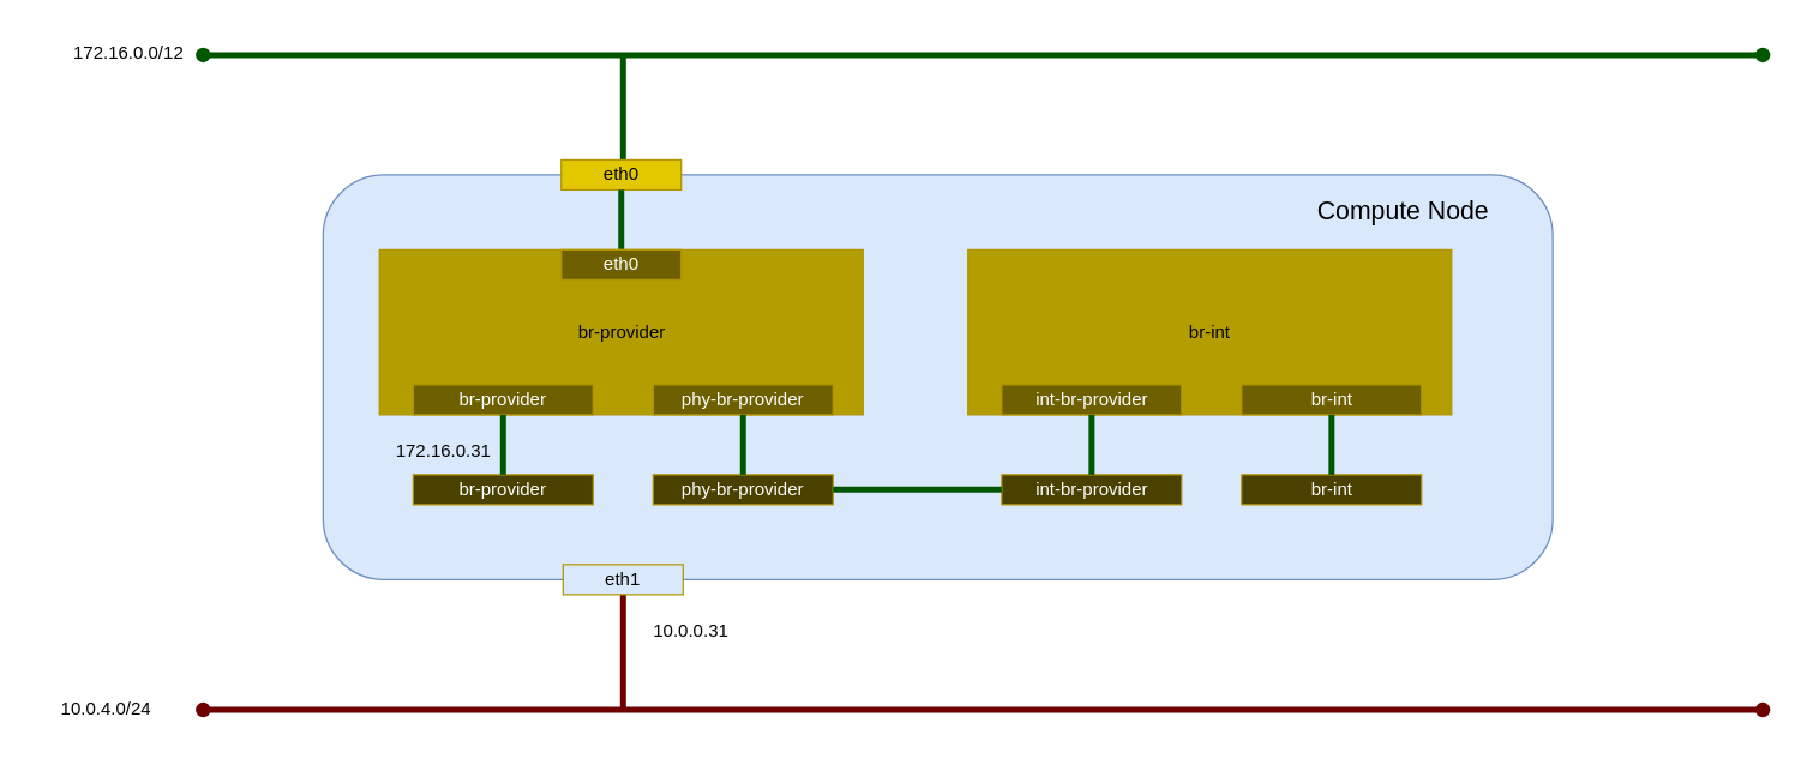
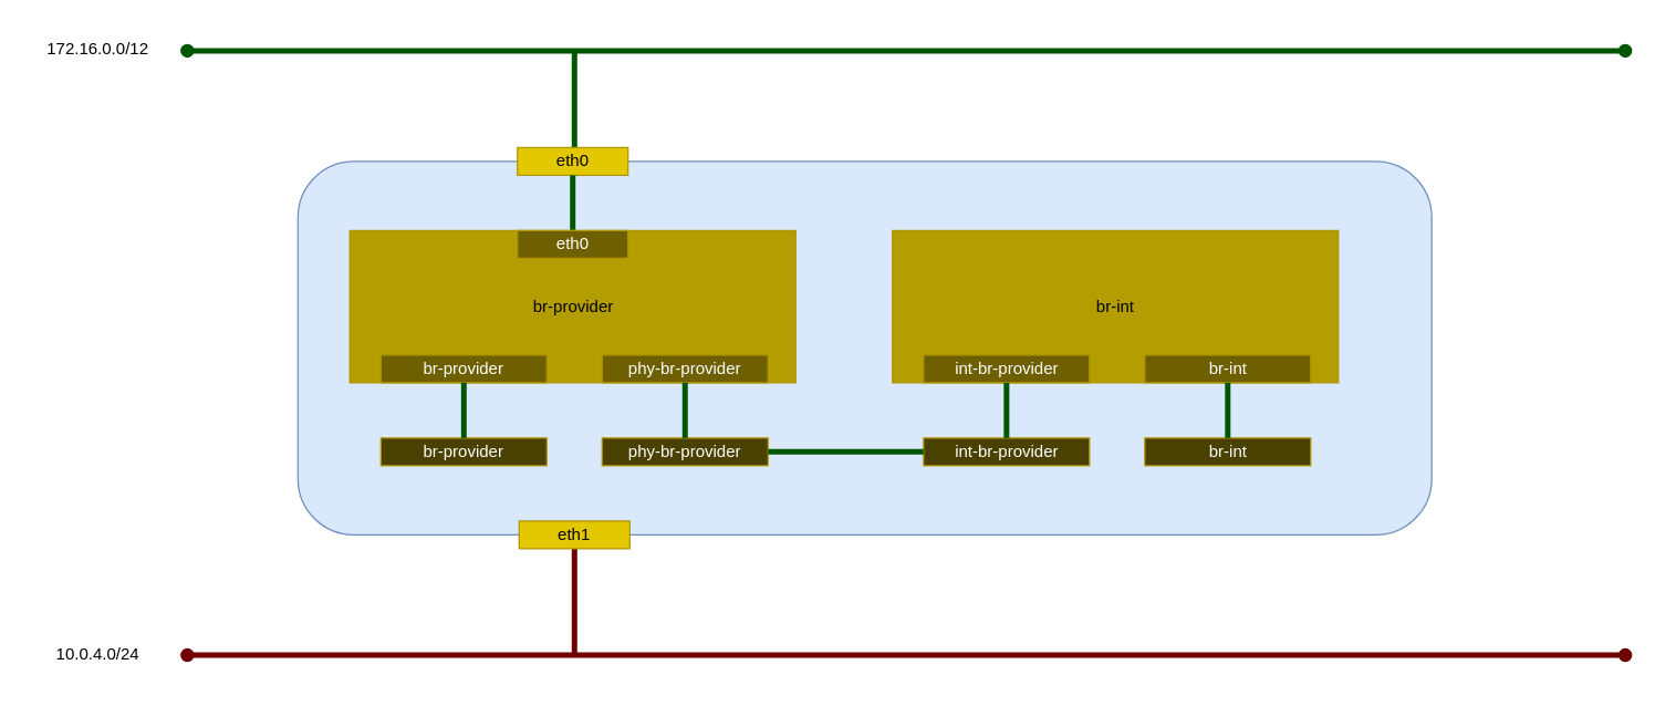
- <mxCell id="4" value="172.16.0.0/12" style="text;html=1;align=center;verticalAlign=middle;resizable=0;points=[];autosize=1;strokeColor=none;fillColor=none;" parent="1" vertex="1"><mxGeometry x="35" y="20" width="100" height="30" as="geometry" /></mxCell>
+ <mxCell id="4" value="172.16.0.0/12" style="text;html=1;align=center;verticalAlign=middle;resizable=0;points=[];autosize=1;strokeColor=none;fillColor=none;" parent="1" vertex="1"><mxGeometry x="20" y="20" width="100" height="30" as="geometry" /></mxCell>
- <mxCell id="14" value="&lt;font style=&quot;font-size: 17px;&quot;&gt;Compute Node&lt;/font&gt;" style="text;html=1;align=center;verticalAlign=middle;resizable=0;points=[];autosize=1;strokeColor=none;fillColor=none;" parent="8" vertex="1"><mxGeometry x="865" y="126" width="140" height="30" as="geometry" /></mxCell>
- <mxCell id="13" value="172.16.0.31" style="text;html=1;align=center;verticalAlign=middle;resizable=0;points=[];autosize=1;strokeColor=none;fillColor=none;" parent="8" vertex="1"><mxGeometry x="250" y="286" width="90" height="30" as="geometry" /></mxCell>
- <mxCell id="10" value="eth1" style="rounded=0;whiteSpace=wrap;html=1;fillColor=#dae8fc;fontColor=#000000;strokeColor=#B09500;" parent="8" vertex="1"><mxGeometry y="376" width="80" height="20" as="geometry" x="375" /></mxCell>
+ <mxCell id="10" value="eth1" style="rounded=0;whiteSpace=wrap;html=1;fillColor=#e3c800;fontColor=#000000;strokeColor=#B09500;" parent="8" vertex="1"><mxGeometry y="376" width="80" height="20" as="geometry" x="375" /></mxCell>
- <mxCell id="12" value="10.0.0.31" style="text;html=1;align=center;verticalAlign=middle;resizable=0;points=[];autosize=1;strokeColor=none;fillColor=none;" parent="8" vertex="1"><mxGeometry x="425" y="406" width="70" height="30" as="geometry" /></mxCell>
